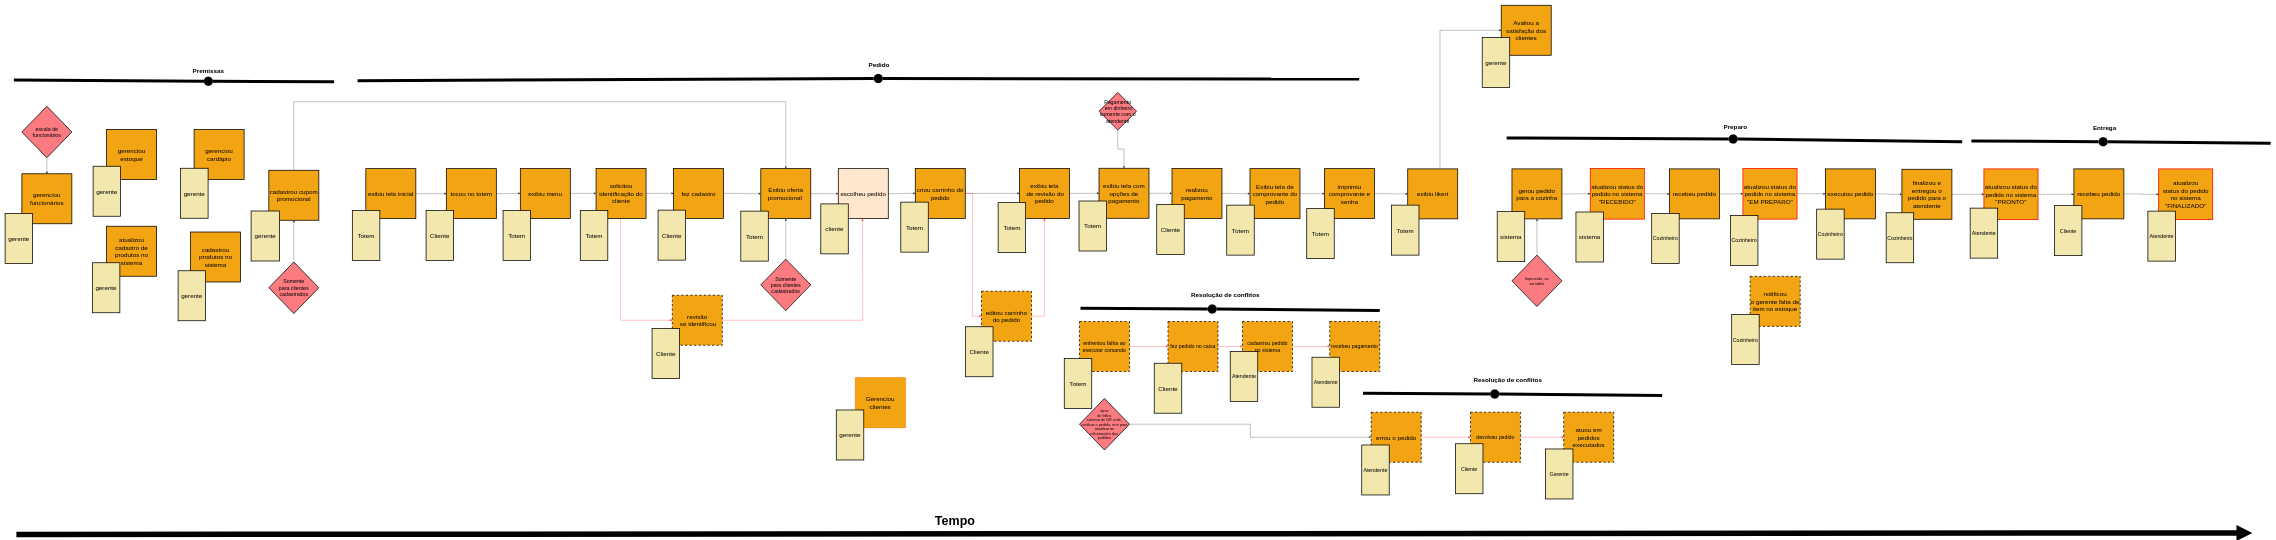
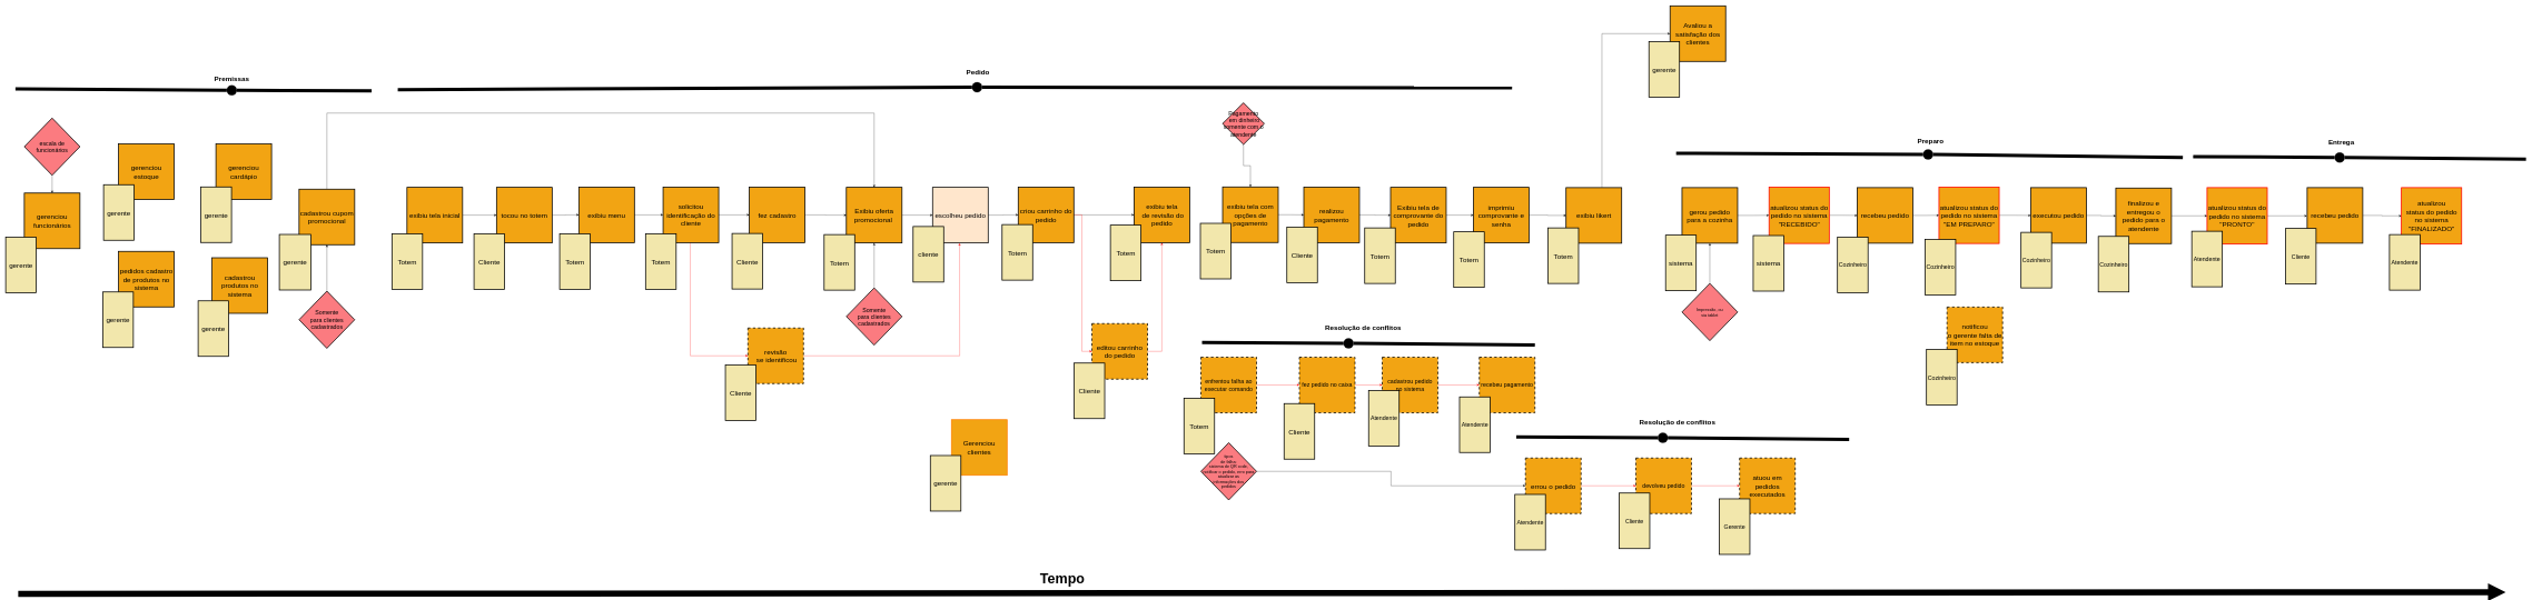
- <mxCell id="44" style="edgeStyle=orthogonalEdgeStyle;rounded=0;orthogonalLoop=1;jettySize=auto;html=1;entryX=0;entryY=0.5;entryDx=0;entryDy=0;" edge="1" parent="1" source="45" target="49"><mxGeometry relative="1" as="geometry" /></mxCell>
- <mxCell id="14" value="&lt;div style=&quot;font-size: 25px;&quot;&gt;atualizou cadastro de produtos no sistema&lt;/div&gt;" style="rounded=0;whiteSpace=wrap;html=1;fontSize=25;strokeWidth=3;fillColor=#f2a413;fontStyle=0;strokeColor=#000000;" vertex="1" parent="1"><mxGeometry x="426" y="904" width="200" height="200" as="geometry" /></mxCell>
+ <mxCell id="14" value="&lt;div style=&quot;font-size: 25px;&quot;&gt;pedidos cadastro de produtos no sistema&lt;/div&gt;" style="rounded=0;whiteSpace=wrap;html=1;fontSize=25;strokeWidth=3;fillColor=#f2a413;fontStyle=0;strokeColor=#000000;" vertex="1" parent="1"><mxGeometry x="426" y="904" width="200" height="200" as="geometry" /></mxCell>
